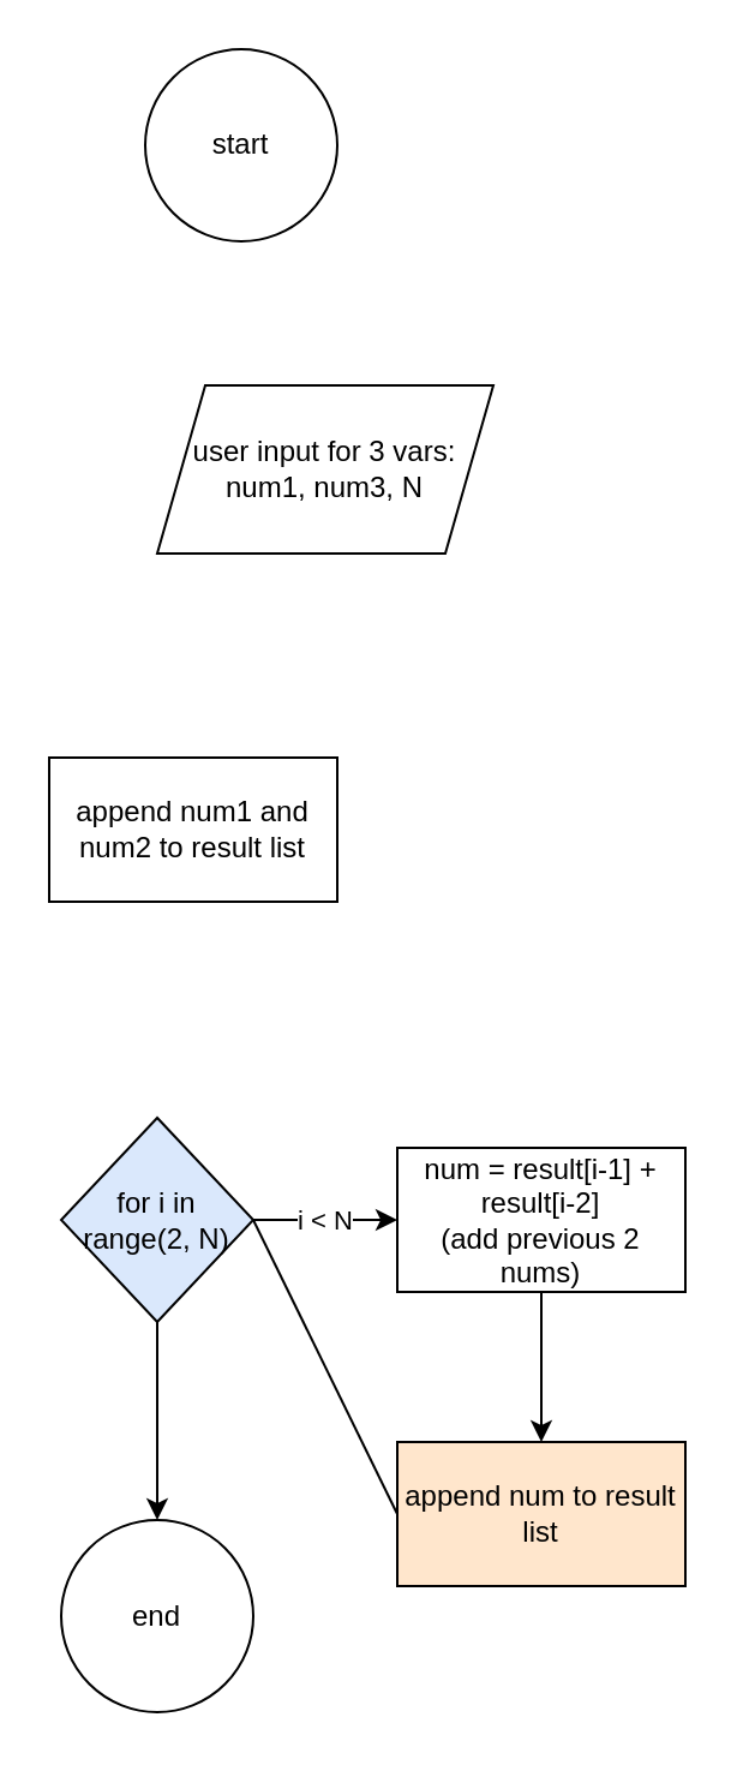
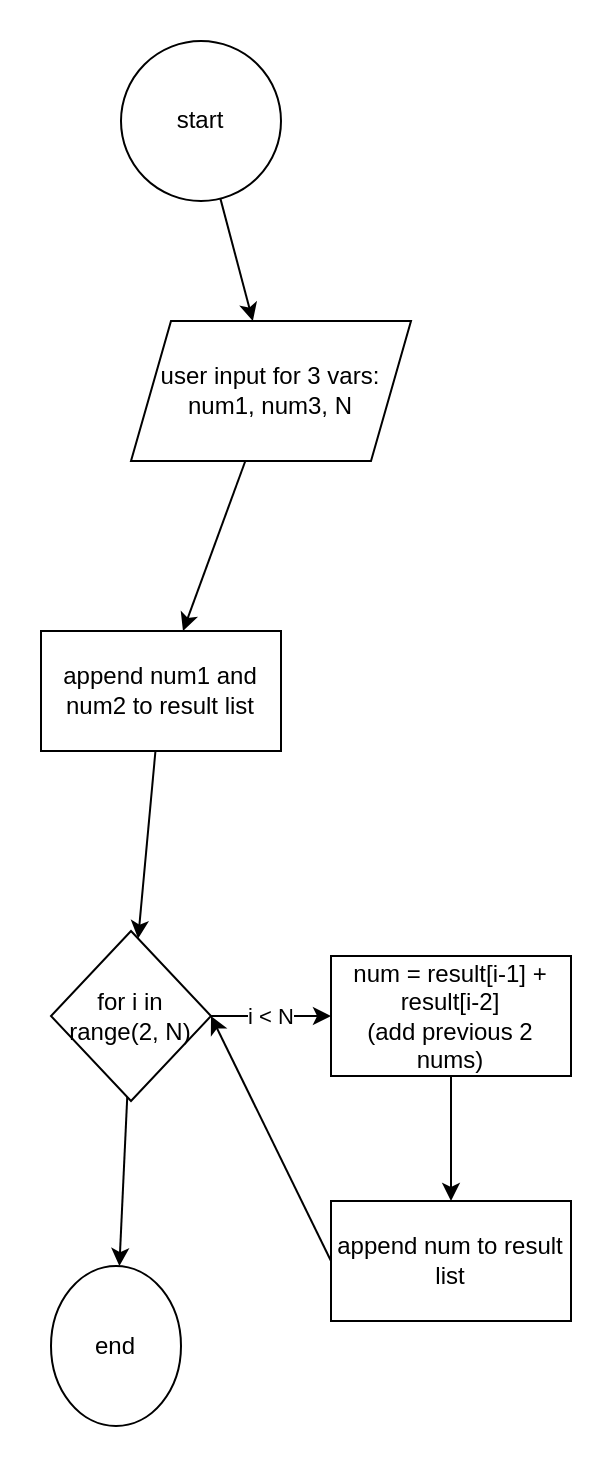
+ <mxCell id="2" value="" style="edgeStyle=none;html=1;" edge="1" parent="1" source="3" target="5"><mxGeometry relative="1" as="geometry" /></mxCell>
+ <mxCell id="4" value="" style="edgeStyle=none;html=1;" edge="1" parent="1" source="5" target="7"><mxGeometry relative="1" as="geometry" /></mxCell>
+ <mxCell id="6" value="" style="edgeStyle=none;html=1;" edge="1" parent="1" source="7" target="10"><mxGeometry relative="1" as="geometry" /></mxCell>
- <mxCell id="10" value="for i in range(2, N)" style="rhombus;whiteSpace=wrap;html=1;fillColor=#dae8fc;" vertex="1" parent="1"><mxGeometry x="25" y="465" width="80" height="85" as="geometry" /></mxCell>
+ <mxCell id="10" value="for i in range(2, N)" style="rhombus;whiteSpace=wrap;html=1;" vertex="1" parent="1"><mxGeometry x="25" y="465" width="80" height="85" as="geometry" /></mxCell>
- <mxCell id="13" style="edgeStyle=none;html=1;exitX=0;exitY=0.5;exitDx=0;exitDy=0;entryX=1;entryY=0.5;entryDx=0;entryDy=0;endArrow=none;" edge="1" parent="1" source="14" target="10"><mxGeometry relative="1" as="geometry"><mxPoint x="115" y="520" as="targetPoint" /></mxGeometry></mxCell>
+ <mxCell id="13" style="edgeStyle=none;html=1;exitX=0;exitY=0.5;exitDx=0;exitDy=0;entryX=1;entryY=0.5;entryDx=0;entryDy=0;" edge="1" parent="1" source="14" target="10"><mxGeometry relative="1" as="geometry"><mxPoint x="115" y="520" as="targetPoint" /></mxGeometry></mxCell>
- <mxCell id="14" value="append num to result list" style="whiteSpace=wrap;html=1;fillColor=#ffe6cc;" vertex="1" parent="1"><mxGeometry x="165" y="600" width="120" height="60" as="geometry" /></mxCell>
+ <mxCell id="14" value="append num to result list" style="whiteSpace=wrap;html=1;" vertex="1" parent="1"><mxGeometry x="165" y="600" width="120" height="60" as="geometry" /></mxCell>
- <mxCell id="15" value="end" style="ellipse;whiteSpace=wrap;html=1;" vertex="1" parent="1"><mxGeometry x="25" y="632.5" width="80" height="80" as="geometry" /></mxCell>
+ <mxCell id="15" value="end" style="ellipse;whiteSpace=wrap;html=1;" vertex="1" parent="1"><mxGeometry x="25" y="632.5" width="65" height="80" as="geometry" /></mxCell>
